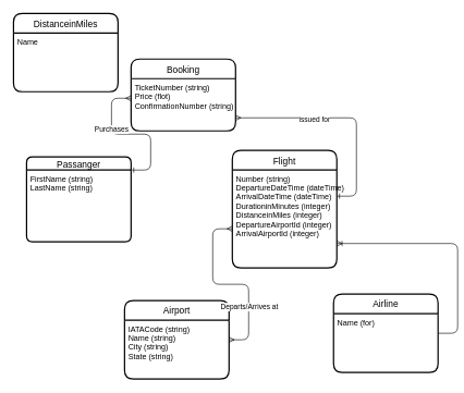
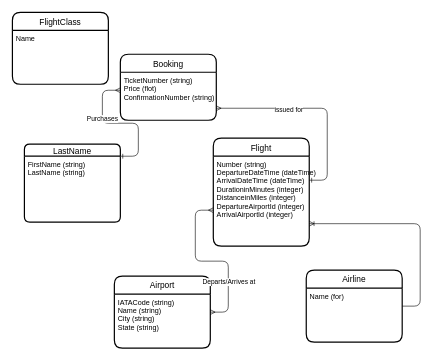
- <mxCell id="19" value="DistanceinMiles" style="swimlane;childLayout=stackLayout;horizontal=1;startSize=30;horizontalStack=0;rounded=1;fontSize=14;fontStyle=0;strokeWidth=2;resizeParent=0;resizeLast=1;shadow=0;dashed=0;align=center;" vertex="1" parent="1"><mxGeometry x="20" y="20" width="160" height="120" as="geometry" /></mxCell>
+ <mxCell id="19" value="FlightClass" style="swimlane;childLayout=stackLayout;horizontal=1;startSize=30;horizontalStack=0;rounded=1;fontSize=14;fontStyle=0;strokeWidth=2;resizeParent=0;resizeLast=1;shadow=0;dashed=0;align=center;" vertex="1" parent="1"><mxGeometry x="20" y="20" width="160" height="120" as="geometry" /></mxCell>
- <mxCell id="2" value="Passanger" style="swimlane;childLayout=stackLayout;horizontal=1;startSize=20;horizontalStack=0;rounded=1;fontSize=14;fontStyle=0;strokeWidth=2;resizeParent=0;resizeLast=1;shadow=0;dashed=0;align=center;" vertex="1" parent="1"><mxGeometry x="40" y="240" width="160" height="130" as="geometry" /></mxCell>
+ <mxCell id="2" value="LastName" style="swimlane;childLayout=stackLayout;horizontal=1;startSize=20;horizontalStack=0;rounded=1;fontSize=14;fontStyle=0;strokeWidth=2;resizeParent=0;resizeLast=1;shadow=0;dashed=0;align=center;" vertex="1" parent="1"><mxGeometry x="40" y="240" width="160" height="130" as="geometry" /></mxCell>
